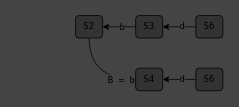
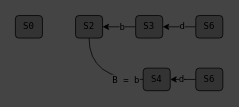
+ <mxCell id="2" value="&lt;div style=&quot;&quot;&gt;S0&lt;/div&gt;" style="rounded=1;whiteSpace=wrap;html=1;fontFamily=monospace;align=center;spacing=7;verticalAlign=middle;spacingTop=0;fillColor=#333333;" parent="1" vertex="1"><mxGeometry x="20" y="20" width="36" height="30" as="geometry" /></mxCell>
- <mxCell id="9" value="&lt;div style=&quot;&quot;&gt;S4&lt;/div&gt;" style="rounded=1;whiteSpace=wrap;html=1;fontFamily=monospace;align=center;spacing=7;verticalAlign=middle;spacingTop=0;fillColor=#333333;strokeColor=default;fontSize=12;fontColor=default;" parent="1" vertex="1"><mxGeometry x="180" y="90" width="36" height="30" as="geometry" /></mxCell>
+ <mxCell id="9" value="&lt;div style=&quot;&quot;&gt;S4&lt;/div&gt;" style="rounded=1;whiteSpace=wrap;html=1;fontFamily=monospace;align=center;spacing=7;verticalAlign=middle;spacingTop=0;fillColor=#333333;strokeColor=default;fontSize=12;fontColor=default;" parent="1" vertex="1"><mxGeometry x="190" y="90" width="36" height="30" as="geometry" /></mxCell>
